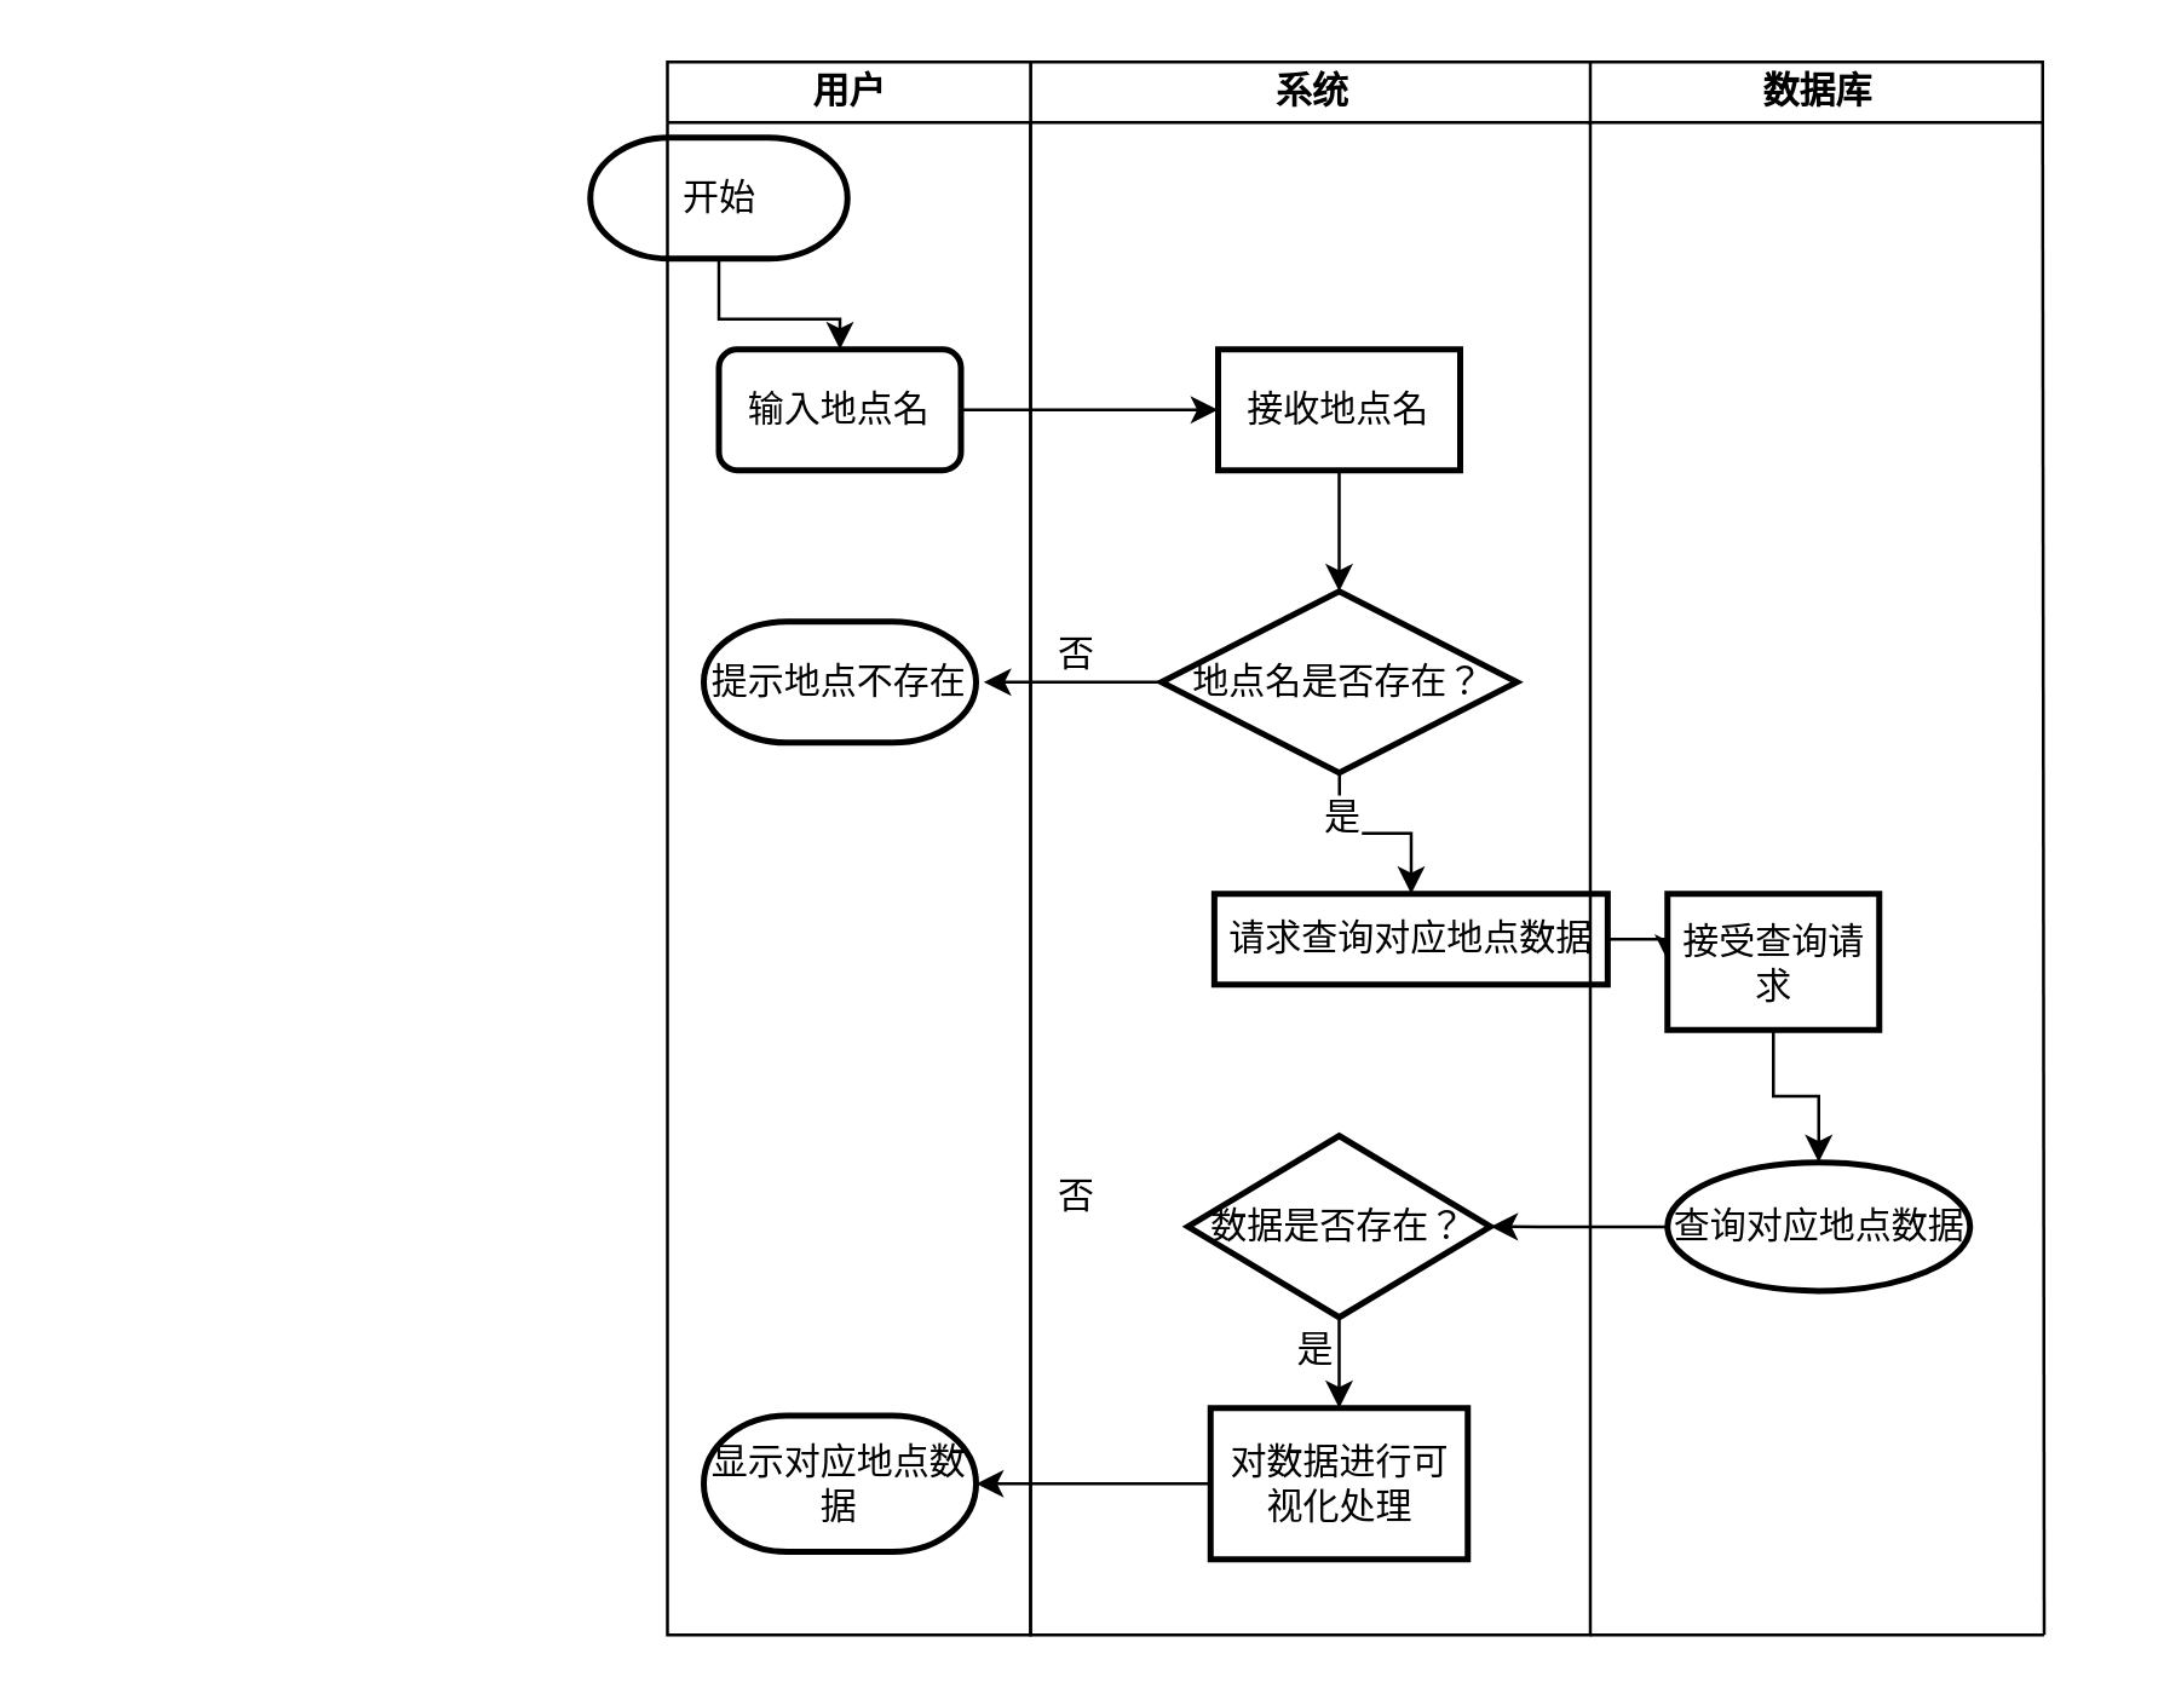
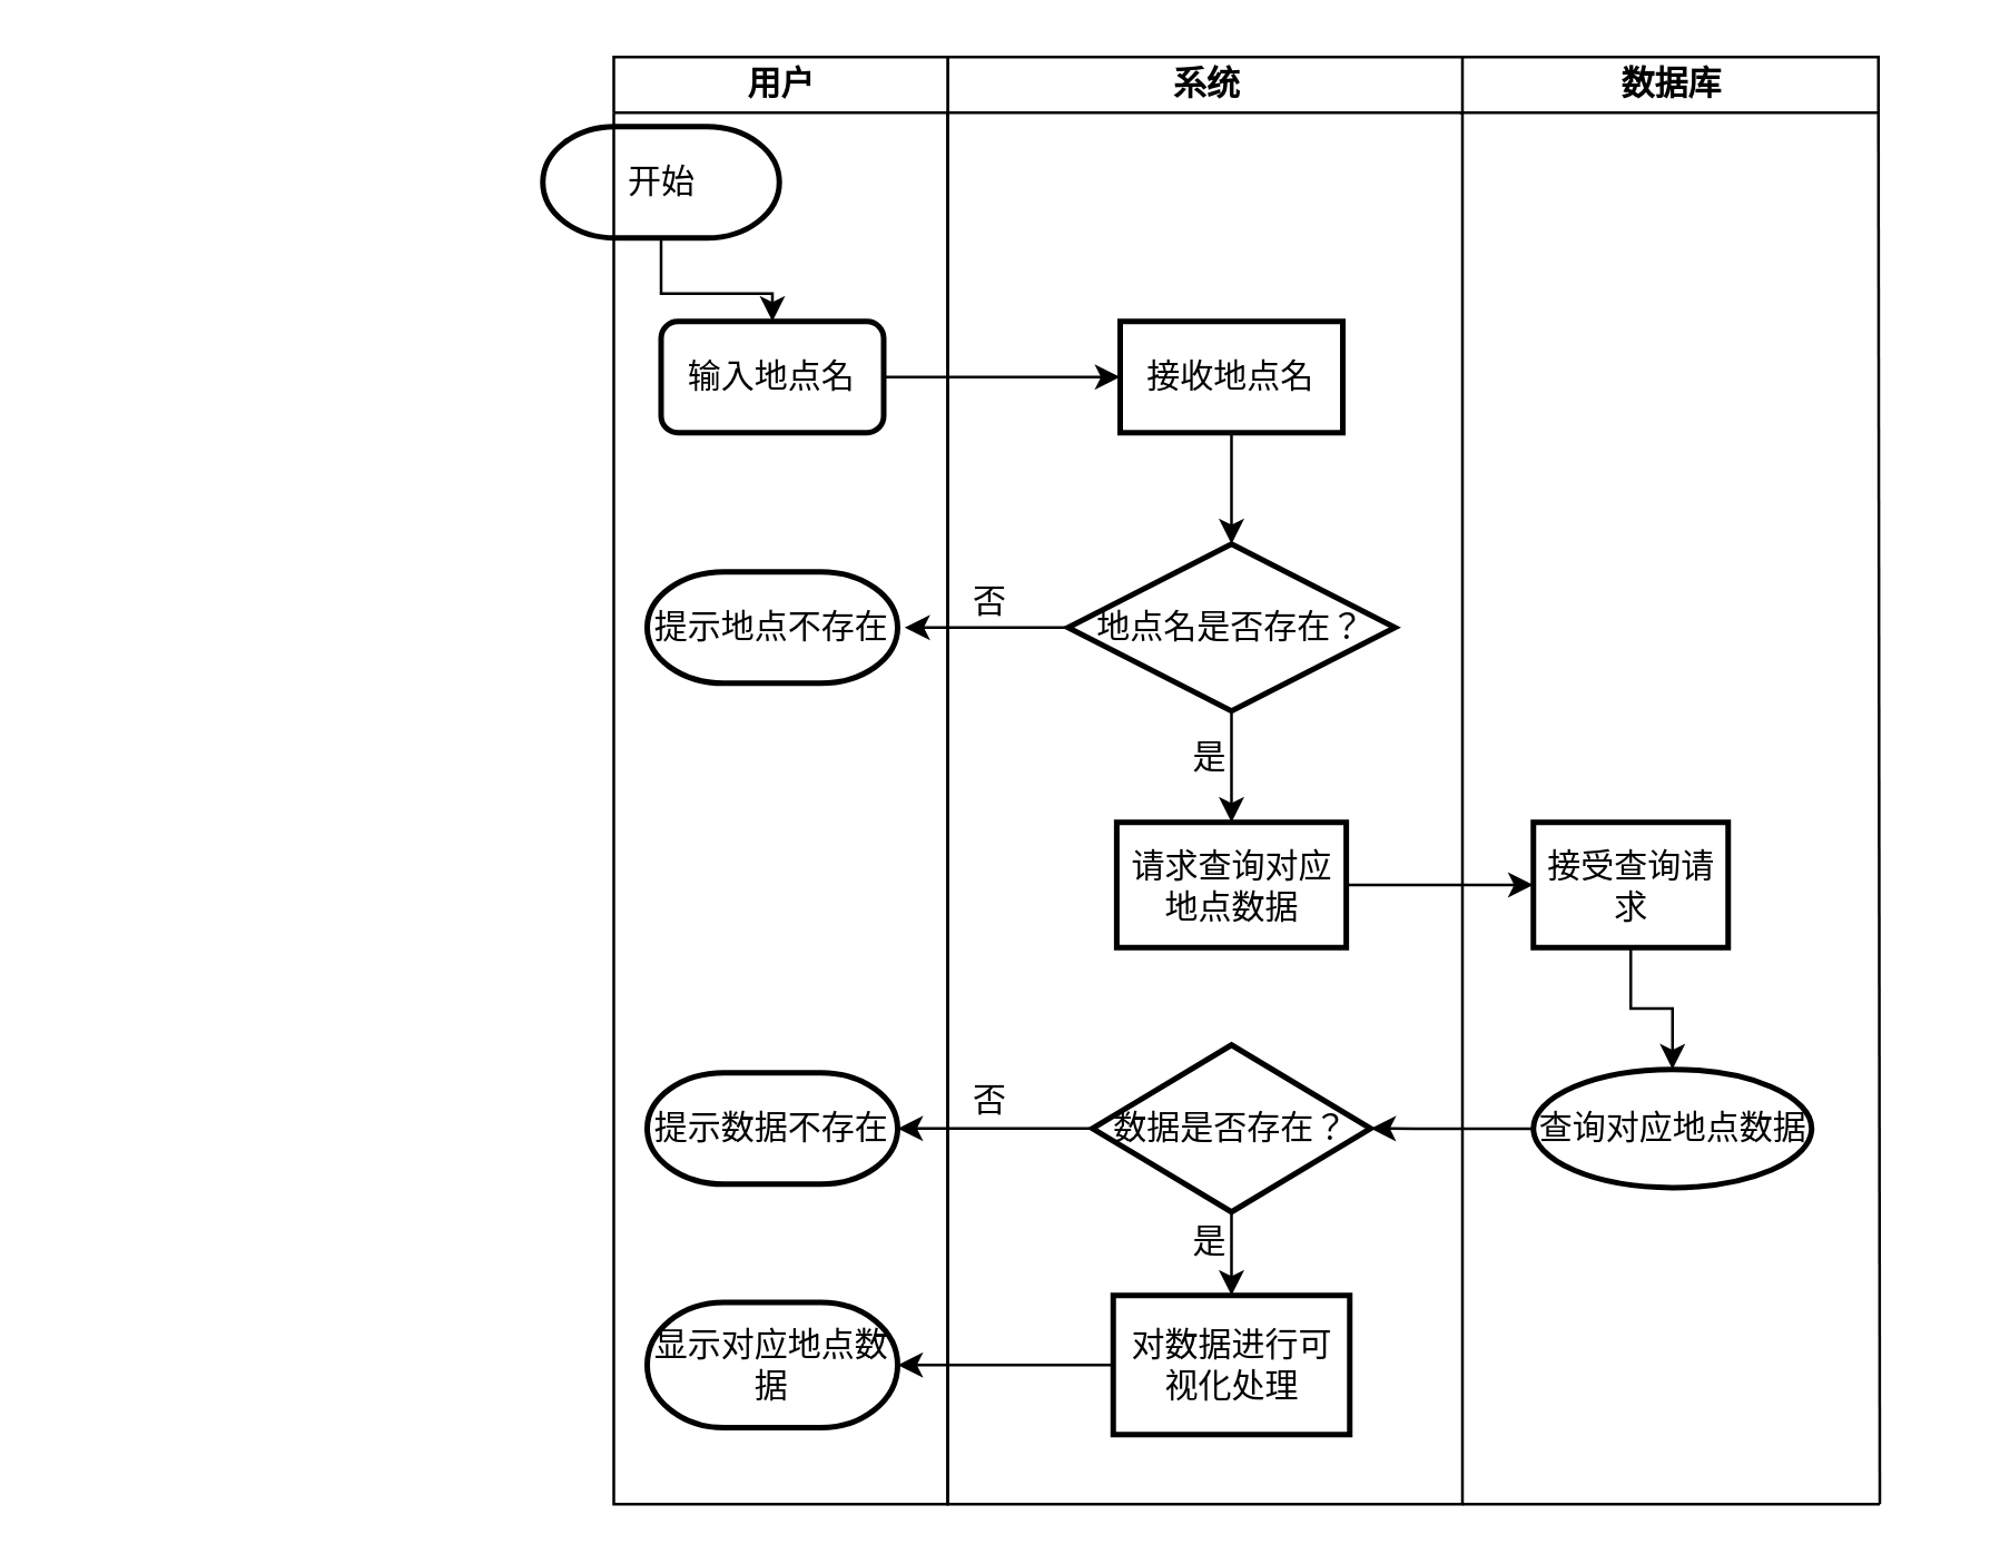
- <mxCell id="10" value="请求查询对应地点数据" style="whiteSpace=wrap;html=1;strokeWidth=2;" vertex="1" parent="1"><mxGeometry x="400.75" y="295" width="130" height="30" as="geometry" /></mxCell>
+ <mxCell id="10" value="请求查询对应地点数据" style="whiteSpace=wrap;html=1;strokeWidth=2;" vertex="1" parent="1"><mxGeometry x="400.75" y="295" width="82.5" height="45" as="geometry" /></mxCell>
+ <mxCell id="24" value="提示数据不存在" style="strokeWidth=2;html=1;shape=mxgraph.flowchart.terminator;whiteSpace=wrap;fontSize=12;" vertex="1" parent="1"><mxGeometry x="232" y="385" width="90" height="40" as="geometry" /></mxCell>
+ <mxCell id="14" value="" style="edgeStyle=orthogonalEdgeStyle;rounded=0;orthogonalLoop=1;jettySize=auto;html=1;fontSize=12;" edge="1" parent="1" source="16" target="24"><mxGeometry relative="1" as="geometry" /></mxCell>
